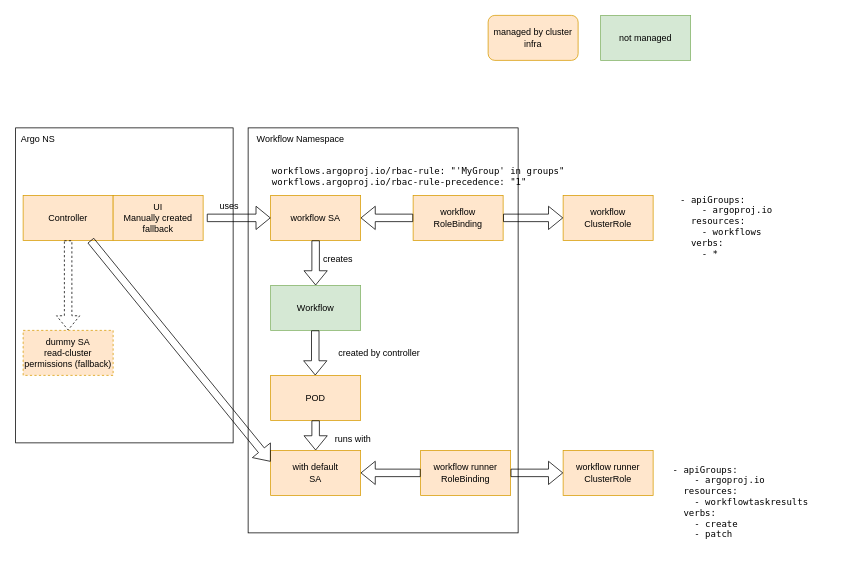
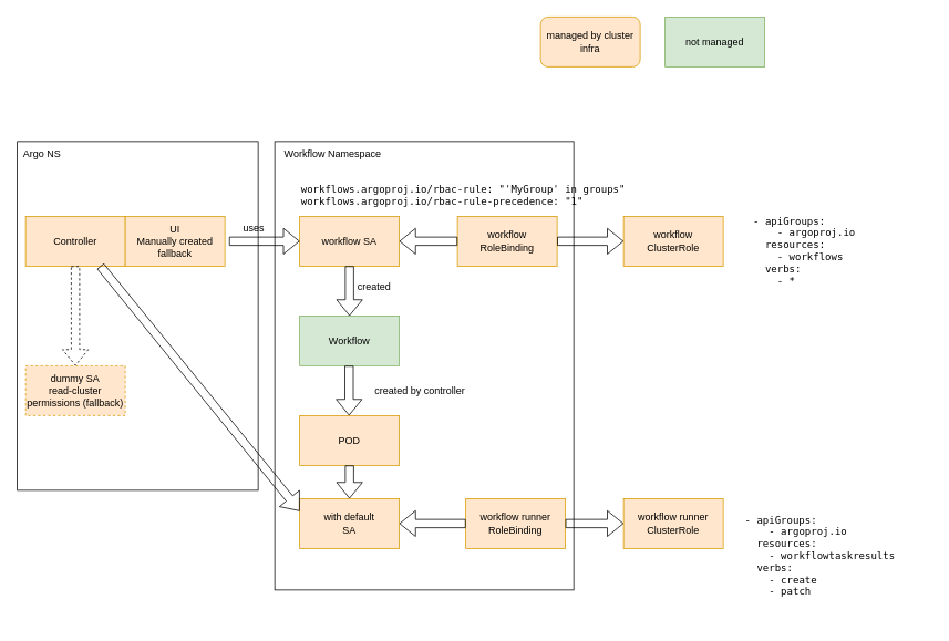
- <mxCell id="28" value="creates" style="text;html=1;strokeColor=none;fillColor=none;align=center;verticalAlign=middle;whiteSpace=wrap;rounded=0;dashed=1;" vertex="1" parent="1"><mxGeometry x="420" y="330" width="60" height="30" as="geometry" /></mxCell>
+ <mxCell id="28" value="created" style="text;html=1;strokeColor=none;fillColor=none;align=center;verticalAlign=middle;whiteSpace=wrap;rounded=0;dashed=1;" vertex="1" parent="1"><mxGeometry x="420" y="330" width="60" height="30" as="geometry" /></mxCell>
- <mxCell id="30" value="runs with" style="text;html=1;strokeColor=none;fillColor=none;align=center;verticalAlign=middle;whiteSpace=wrap;rounded=0;dashed=1;" vertex="1" parent="1"><mxGeometry x="440" y="570" width="60" height="30" as="geometry" /></mxCell>
